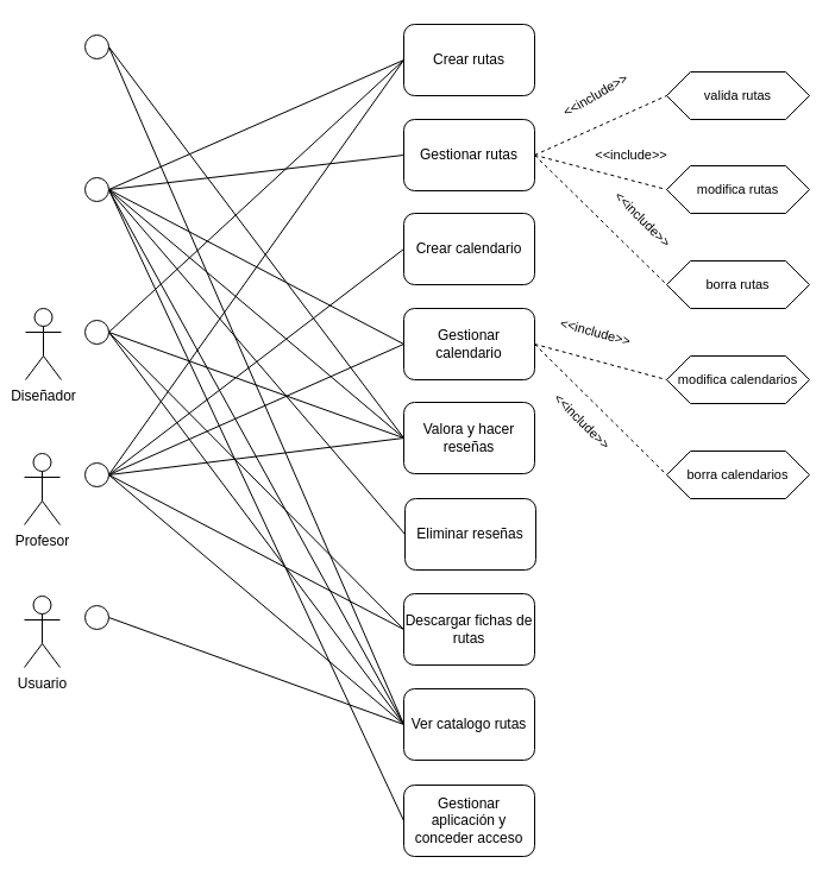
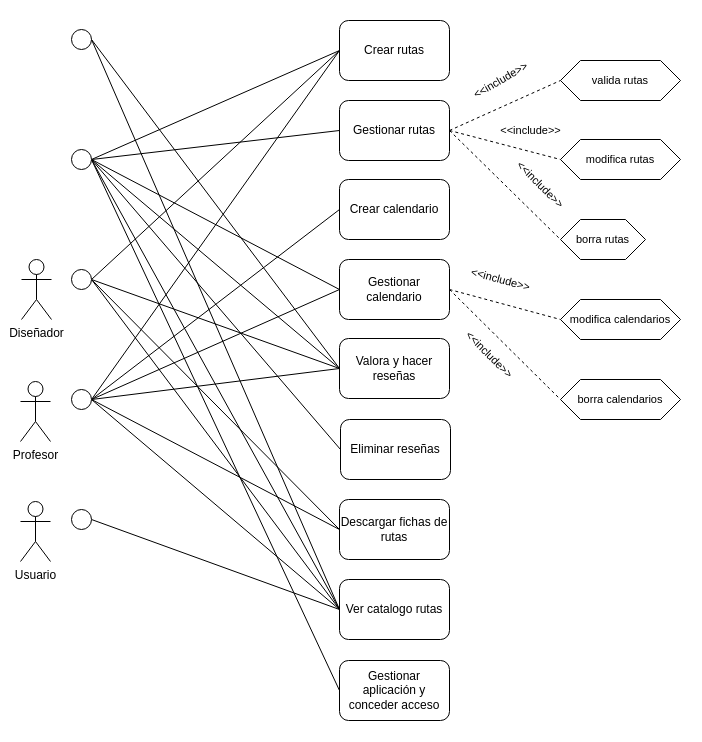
- <mxCell id="43" value="borra rutas" style="shape=hexagon;perimeter=hexagonPerimeter2;whiteSpace=wrap;html=1;fixedSize=1;fontFamily=Helvetica;fontSize=11;fontColor=default;labelBackgroundColor=default;" vertex="1" parent="1"><mxGeometry x="560" y="219" width="120" height="40" as="geometry" /></mxCell>
+ <mxCell id="43" value="borra rutas" style="shape=hexagon;perimeter=hexagonPerimeter2;whiteSpace=wrap;html=1;fixedSize=1;fontFamily=Helvetica;fontSize=11;fontColor=default;labelBackgroundColor=default;" vertex="1" parent="1"><mxGeometry x="560" y="219" width="85" height="40" as="geometry" /></mxCell>
